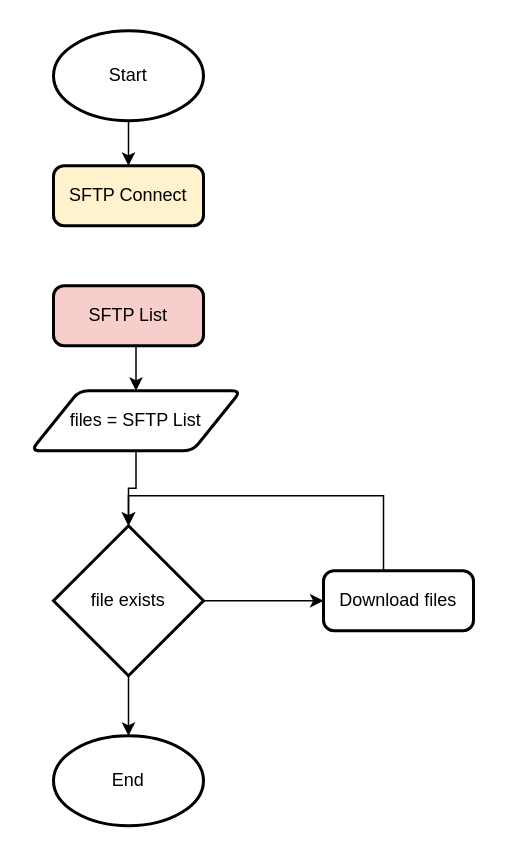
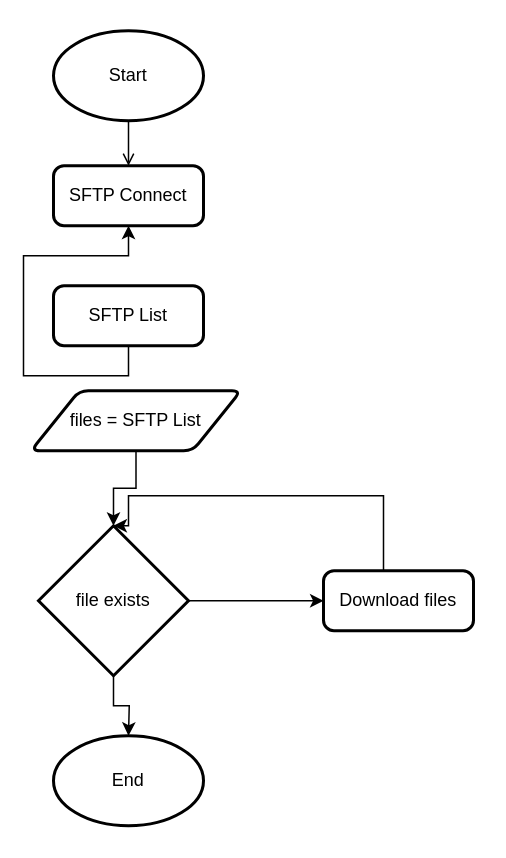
- <mxCell id="2" style="edgeStyle=orthogonalEdgeStyle;rounded=0;orthogonalLoop=1;jettySize=auto;html=1;exitX=0.5;exitY=1;exitDx=0;exitDy=0;exitPerimeter=0;entryX=0.5;entryY=0;entryDx=0;entryDy=0;" edge="1" parent="1" source="3" target="4"><mxGeometry relative="1" as="geometry" /></mxCell>
+ <mxCell id="2" style="edgeStyle=orthogonalEdgeStyle;rounded=0;orthogonalLoop=1;jettySize=auto;html=1;exitX=0.5;exitY=1;exitDx=0;exitDy=0;exitPerimeter=0;entryX=0.5;entryY=0;entryDx=0;entryDy=0;endArrow=open;" edge="1" parent="1" source="3" target="4"><mxGeometry relative="1" as="geometry" /></mxCell>
- <mxCell id="4" value="SFTP Connect" style="rounded=1;whiteSpace=wrap;html=1;absoluteArcSize=1;arcSize=14;strokeWidth=2;fillColor=#fff2cc;" vertex="1" parent="1"><mxGeometry x="35" y="110" width="100" height="40" as="geometry" /></mxCell>
+ <mxCell id="4" value="SFTP Connect" style="rounded=1;whiteSpace=wrap;html=1;absoluteArcSize=1;arcSize=14;strokeWidth=2;" vertex="1" parent="1"><mxGeometry x="35" y="110" width="100" height="40" as="geometry" /></mxCell>
- <mxCell id="6" value="SFTP List" style="rounded=1;whiteSpace=wrap;html=1;absoluteArcSize=1;arcSize=14;strokeWidth=2;fillColor=#f8cecc;" vertex="1" parent="1"><mxGeometry x="35" y="190" width="100" height="40" as="geometry" /></mxCell>
+ <mxCell id="6" value="SFTP List" style="rounded=1;whiteSpace=wrap;html=1;absoluteArcSize=1;arcSize=14;strokeWidth=2;" vertex="1" parent="1"><mxGeometry x="35" y="190" width="100" height="40" as="geometry" /></mxCell>
- <mxCell id="5" style="edgeStyle=orthogonalEdgeStyle;rounded=0;orthogonalLoop=1;jettySize=auto;html=1;exitX=0.5;exitY=1;exitDx=0;exitDy=0;entryX=0.5;entryY=0;entryDx=0;entryDy=0;" edge="1" parent="1" source="6" target="8"><mxGeometry relative="1" as="geometry" /></mxCell>
+ <mxCell id="5" style="edgeStyle=orthogonalEdgeStyle;rounded=0;orthogonalLoop=1;jettySize=auto;html=1;exitX=0.5;exitY=1;exitDx=0;exitDy=0;" edge="1" parent="1" source="6" target="4"><mxGeometry relative="1" as="geometry" /></mxCell>
- <mxCell id="11" value="file exists" style="strokeWidth=2;html=1;shape=mxgraph.flowchart.decision;whiteSpace=wrap;" vertex="1" parent="1"><mxGeometry x="35" y="350" width="100" height="100" as="geometry" /></mxCell>
+ <mxCell id="11" value="file exists" style="strokeWidth=2;html=1;shape=mxgraph.flowchart.decision;whiteSpace=wrap;" vertex="1" parent="1"><mxGeometry x="25" y="350" width="100" height="100" as="geometry" /></mxCell>
